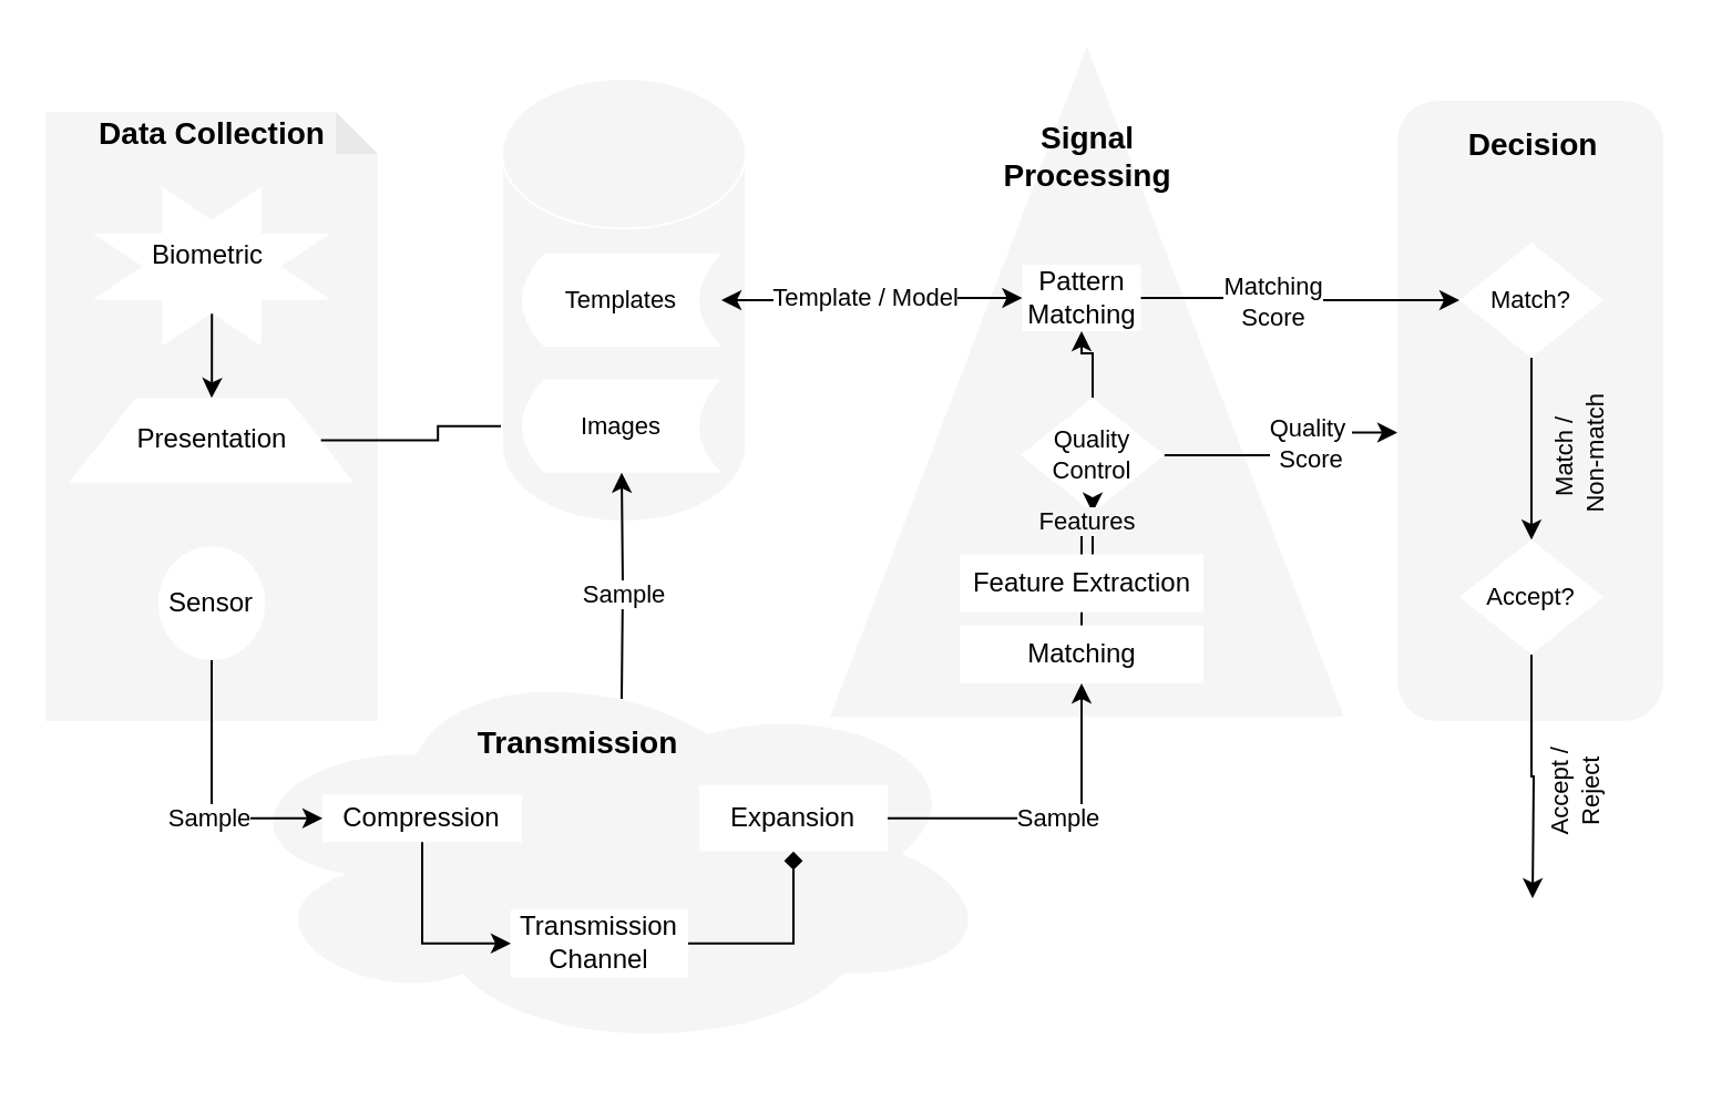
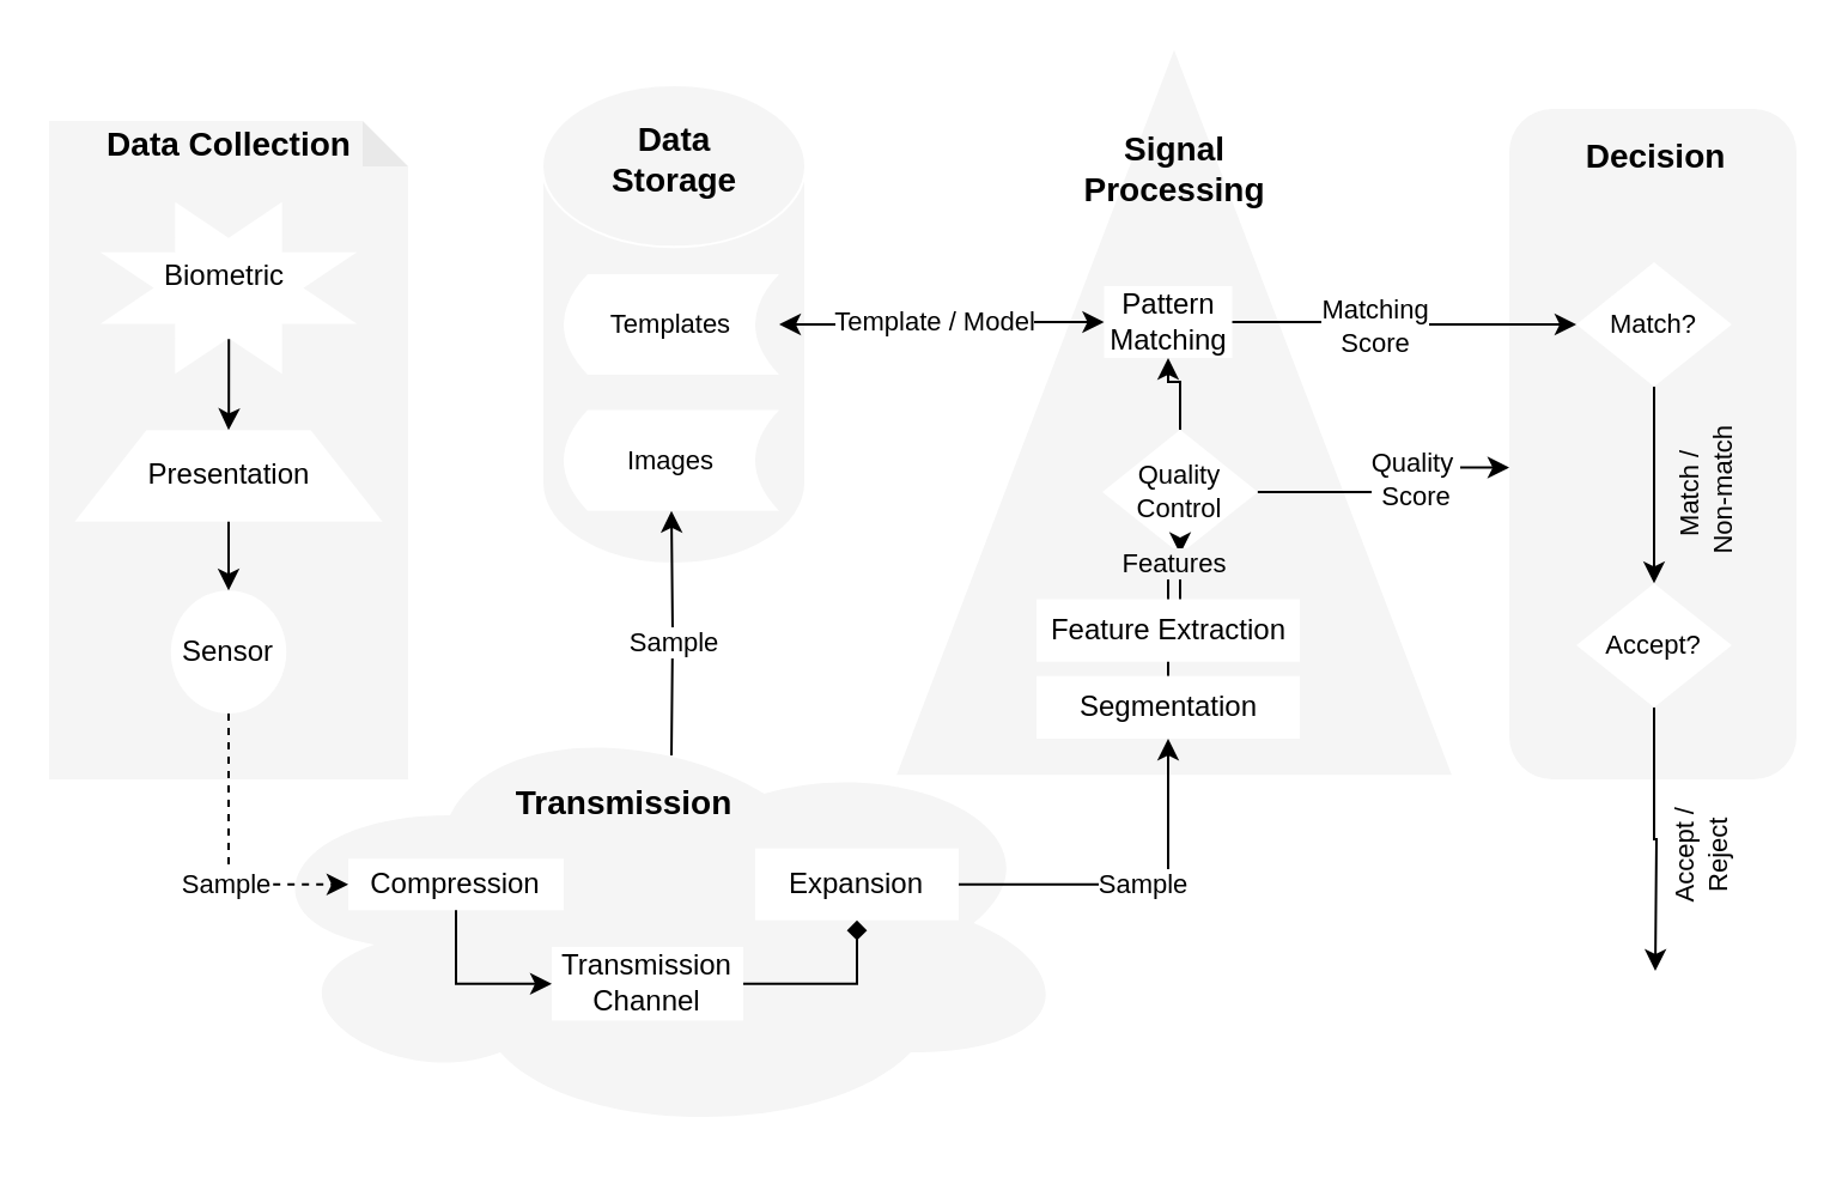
+ <mxCell id="26" value="&lt;span style=&quot;&quot;&gt;Data &lt;br&gt;Storage&lt;br&gt;&lt;/span&gt;" style="text;html=1;align=center;verticalAlign=middle;resizable=0;points=[];autosize=1;strokeColor=none;fillColor=none;fontStyle=1;fontSize=14;" vertex="1" parent="24"><mxGeometry x="20" y="10.526" width="70" height="40" as="geometry" /></mxCell>
- <mxCell id="21" value="" style="edgeStyle=orthogonalEdgeStyle;rounded=0;orthogonalLoop=1;jettySize=auto;html=1;" edge="1" parent="11" source="18" target="28"><mxGeometry relative="1" as="geometry" /></mxCell>
+ <mxCell id="21" value="" style="edgeStyle=orthogonalEdgeStyle;rounded=0;orthogonalLoop=1;jettySize=auto;html=1;" edge="1" parent="11" source="18" target="20"><mxGeometry relative="1" as="geometry" /></mxCell>
- <mxCell id="38" value="Matching" style="whiteSpace=wrap;html=1;strokeColor=none;" vertex="1" parent="33"><mxGeometry x="58.44" y="261.55" width="110" height="26.13" as="geometry" /></mxCell>
+ <mxCell id="38" value="Segmentation" style="whiteSpace=wrap;html=1;strokeColor=none;" vertex="1" parent="33"><mxGeometry x="58.44" y="261.55" width="110" height="26.13" as="geometry" /></mxCell>
- <mxCell id="22" value="" style="edgeStyle=orthogonalEdgeStyle;rounded=0;orthogonalLoop=1;jettySize=auto;html=1;exitX=0.5;exitY=1;exitDx=0;exitDy=0;entryX=0;entryY=0.5;entryDx=0;entryDy=0;" edge="1" parent="2" source="20" target="5"><mxGeometry relative="1" as="geometry" /></mxCell>
+ <mxCell id="22" value="" style="edgeStyle=orthogonalEdgeStyle;rounded=0;orthogonalLoop=1;jettySize=auto;html=1;exitX=0.5;exitY=1;exitDx=0;exitDy=0;entryX=0;entryY=0.5;entryDx=0;entryDy=0;dashed=1;" edge="1" parent="2" source="20" target="5"><mxGeometry relative="1" as="geometry" /></mxCell>
- <mxCell id="6" value="Transmission Channel" style="whiteSpace=wrap;html=1;strokeColor=none;" vertex="1" parent="3"><mxGeometry x="130" y="115" width="80" height="30.75" as="geometry" /></mxCell>
+ <mxCell id="6" value="Transmission Channel" style="whiteSpace=wrap;html=1;strokeColor=none;" vertex="1" parent="3"><mxGeometry x="130" y="100" width="80" height="30.75" as="geometry" /></mxCell>
